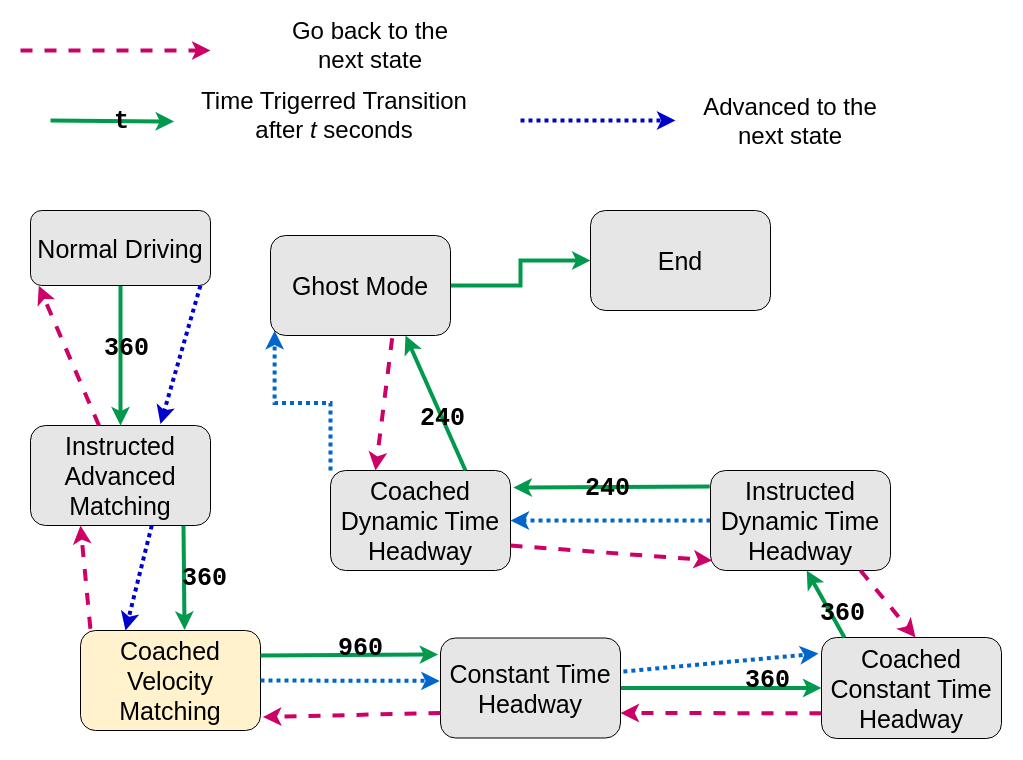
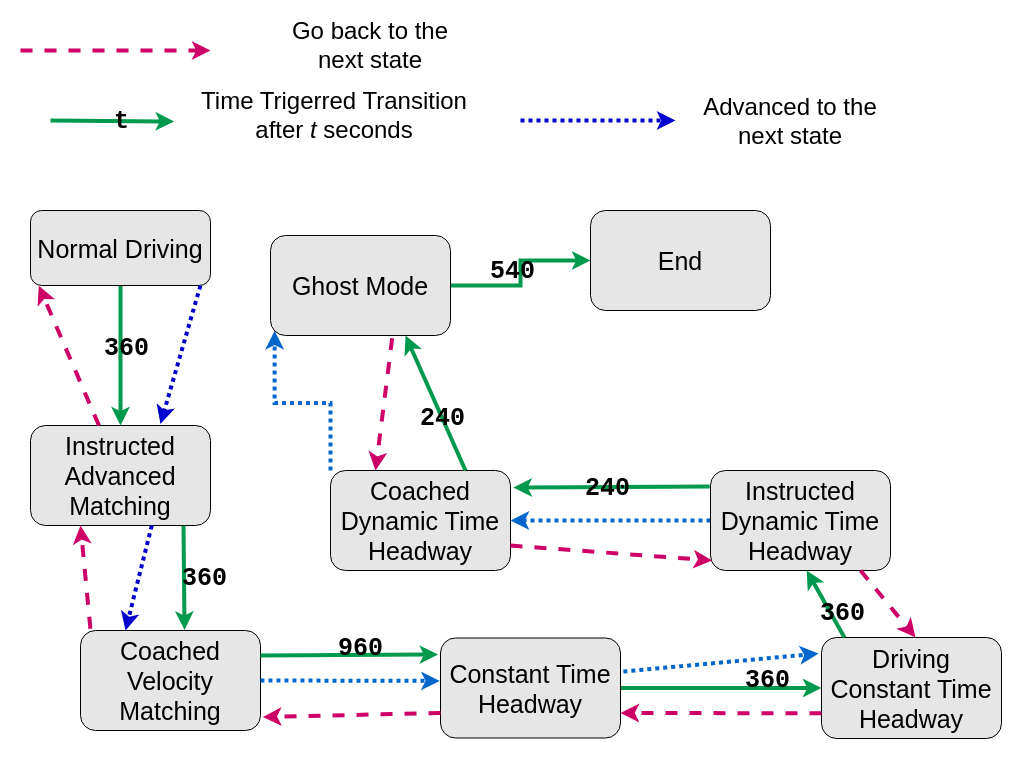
+ <mxCell id="46" value="&lt;font&gt;&lt;font style=&quot;font-size: 25px&quot; face=&quot;Courier New&quot;&gt;&lt;b&gt;540&lt;/b&gt;&lt;/font&gt;&lt;br&gt;&lt;/font&gt;" style="text;html=1;strokeColor=none;fillColor=none;align=center;verticalAlign=middle;whiteSpace=wrap;rounded=0;" vertex="1" parent="1"><mxGeometry x="465" y="253" width="95" height="35" as="geometry" /></mxCell>
- <mxCell id="7" value="&lt;font style=&quot;font-size: 25px&quot;&gt;Coached Velocity Matching&lt;/font&gt;" style="rounded=1;whiteSpace=wrap;html=1;fillColor=#fff2cc;" vertex="1" parent="1"><mxGeometry x="80" y="630" width="180" height="100" as="geometry" /></mxCell>
+ <mxCell id="7" value="&lt;font style=&quot;font-size: 25px&quot;&gt;Coached Velocity Matching&lt;/font&gt;" style="rounded=1;whiteSpace=wrap;html=1;fillColor=#E6E6E6;" vertex="1" parent="1"><mxGeometry x="80" y="630" width="180" height="100" as="geometry" /></mxCell>
- <mxCell id="16" value="&lt;font style=&quot;font-size: 25px&quot;&gt;Coached Constant Time Headway&lt;/font&gt;" style="rounded=1;whiteSpace=wrap;html=1;fillColor=#E6E6E6;" vertex="1" parent="1"><mxGeometry x="821" y="637" width="180" height="101" as="geometry" /></mxCell>
+ <mxCell id="16" value="&lt;font style=&quot;font-size: 25px&quot;&gt;Driving Constant Time Headway&lt;/font&gt;" style="rounded=1;whiteSpace=wrap;html=1;fillColor=#E6E6E6;" vertex="1" parent="1"><mxGeometry x="821" y="637" width="180" height="101" as="geometry" /></mxCell>
